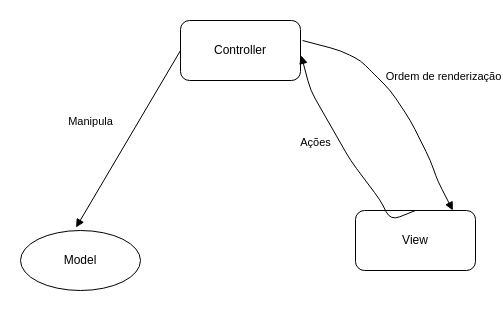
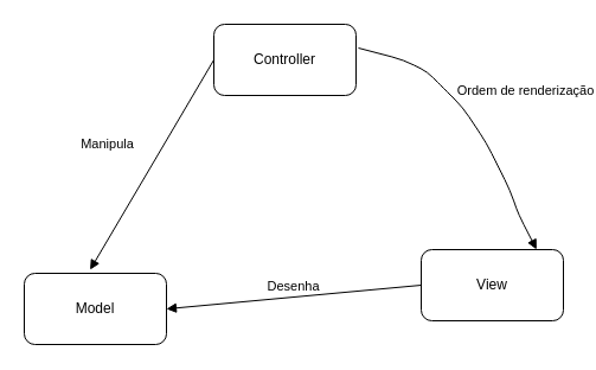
- <mxCell id="6" value="Ações" style="html=1;verticalAlign=bottom;endArrow=block;entryX=1.006;entryY=0.583;entryDx=0;entryDy=0;exitX=0.5;exitY=0;exitDx=0;exitDy=0;sketch=0;entryPerimeter=0;" edge="1" parent="1" source="3" target="4"><mxGeometry x="0.155" y="26" width="80" relative="1" as="geometry"><mxPoint x="510" y="120" as="sourcePoint" /><mxPoint x="310" y="120" as="targetPoint" /><Array as="points"><mxPoint x="390" y="220" /><mxPoint x="380" y="200" /><mxPoint x="350" y="160" /><mxPoint x="310" y="90" /></Array><mxPoint as="offset" /></mxGeometry></mxCell>
+ <mxCell id="5" value="Desenha" style="html=1;verticalAlign=bottom;endArrow=block;entryX=1;entryY=0.5;entryDx=0;entryDy=0;exitX=0;exitY=0.5;exitDx=0;exitDy=0;" edge="1" parent="1" source="3" target="2"><mxGeometry width="80" relative="1" as="geometry"><mxPoint x="210" y="260" as="sourcePoint" /><mxPoint x="290" y="260" as="targetPoint" /></mxGeometry></mxCell>
- <mxCell id="2" value="Model" style="ellipse;whiteSpace=wrap;html=1;" vertex="1" parent="1"><mxGeometry x="20" y="230" width="120" height="60" as="geometry" /></mxCell>
+ <mxCell id="2" value="Model" style="rounded=1;whiteSpace=wrap;html=1;" vertex="1" parent="1"><mxGeometry x="20" y="230" width="120" height="60" as="geometry" /></mxCell>
